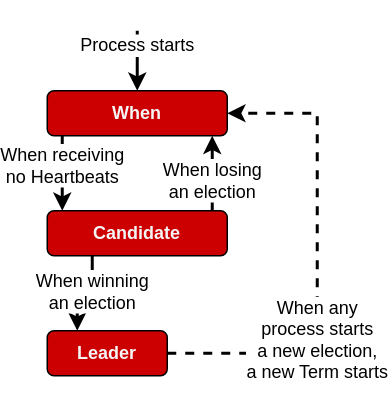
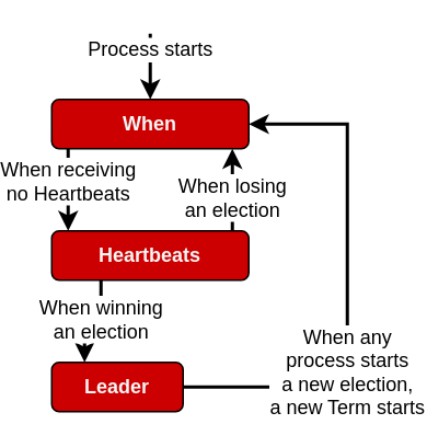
- <mxCell id="7" value="When any&lt;br&gt;process starts&lt;br&gt;a new election,&lt;br&gt;a new Term starts" style="edgeStyle=orthogonalEdgeStyle;rounded=0;orthogonalLoop=1;jettySize=auto;html=1;exitX=1;exitY=0.5;exitDx=0;exitDy=0;entryX=1;entryY=0.5;entryDx=0;entryDy=0;fontColor=#000000;fontSize=12;strokeWidth=2;dashed=1;" edge="1" parent="1" source="8" target="3"><mxGeometry x="-0.321" relative="1" as="geometry"><Array as="points"><mxPoint x="200" y="235" /><mxPoint x="200" y="75" /></Array><mxPoint as="offset" /></mxGeometry></mxCell>
+ <mxCell id="7" value="When any&lt;br&gt;process starts&lt;br&gt;a new election,&lt;br&gt;a new Term starts" style="edgeStyle=orthogonalEdgeStyle;rounded=0;orthogonalLoop=1;jettySize=auto;html=1;exitX=1;exitY=0.5;exitDx=0;exitDy=0;entryX=1;entryY=0.5;entryDx=0;entryDy=0;fontColor=#000000;fontSize=12;strokeWidth=2;" edge="1" parent="1" source="8" target="3"><mxGeometry x="-0.321" relative="1" as="geometry"><Array as="points"><mxPoint x="200" y="235" /><mxPoint x="200" y="75" /></Array><mxPoint as="offset" /></mxGeometry></mxCell>
- <mxCell id="6" value="&lt;b&gt;Candidate&lt;/b&gt;" style="rounded=1;whiteSpace=wrap;html=1;fillColor=#CC0000;fontColor=#F5F5F5;" vertex="1" parent="1"><mxGeometry x="20" y="140" width="120" height="30" as="geometry" /></mxCell>
+ <mxCell id="6" value="&lt;b&gt;Heartbeats&lt;/b&gt;" style="rounded=1;whiteSpace=wrap;html=1;fillColor=#CC0000;fontColor=#F5F5F5;" vertex="1" parent="1"><mxGeometry x="20" y="140" width="120" height="30" as="geometry" /></mxCell>
